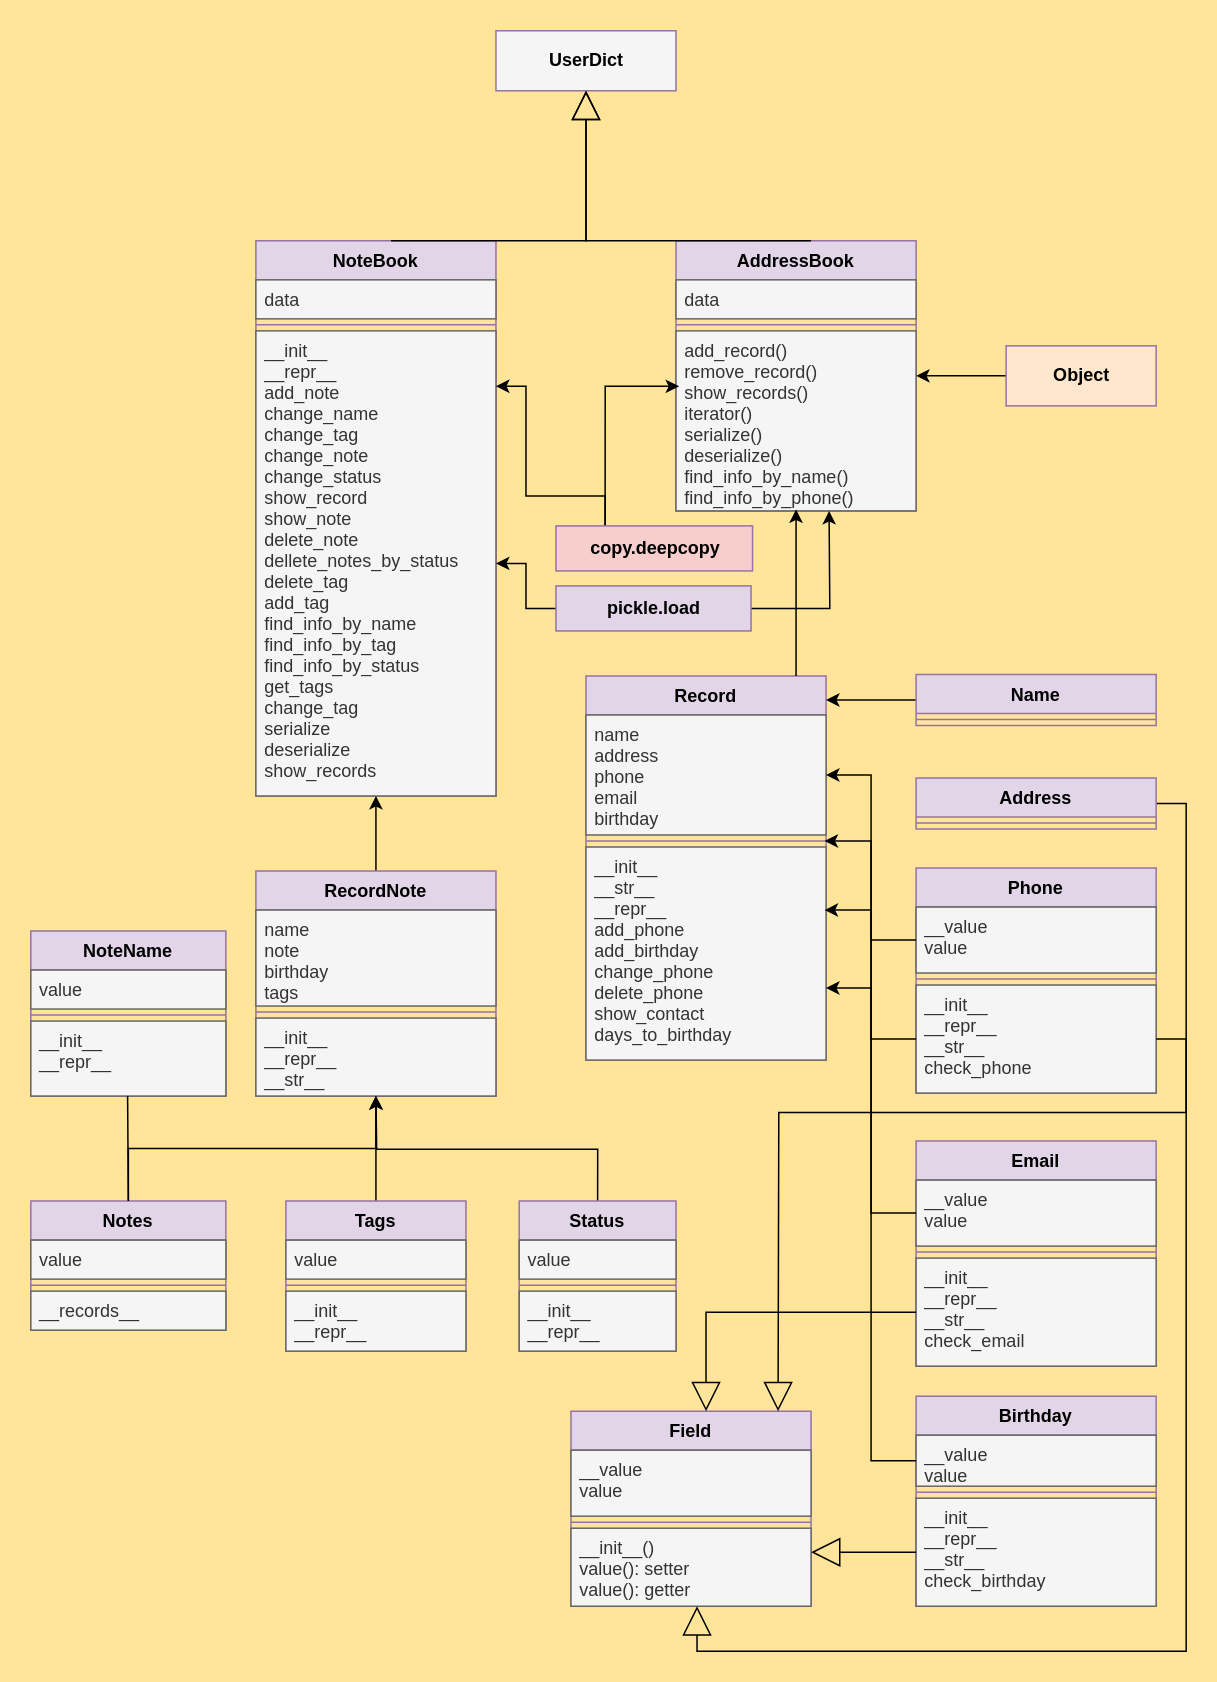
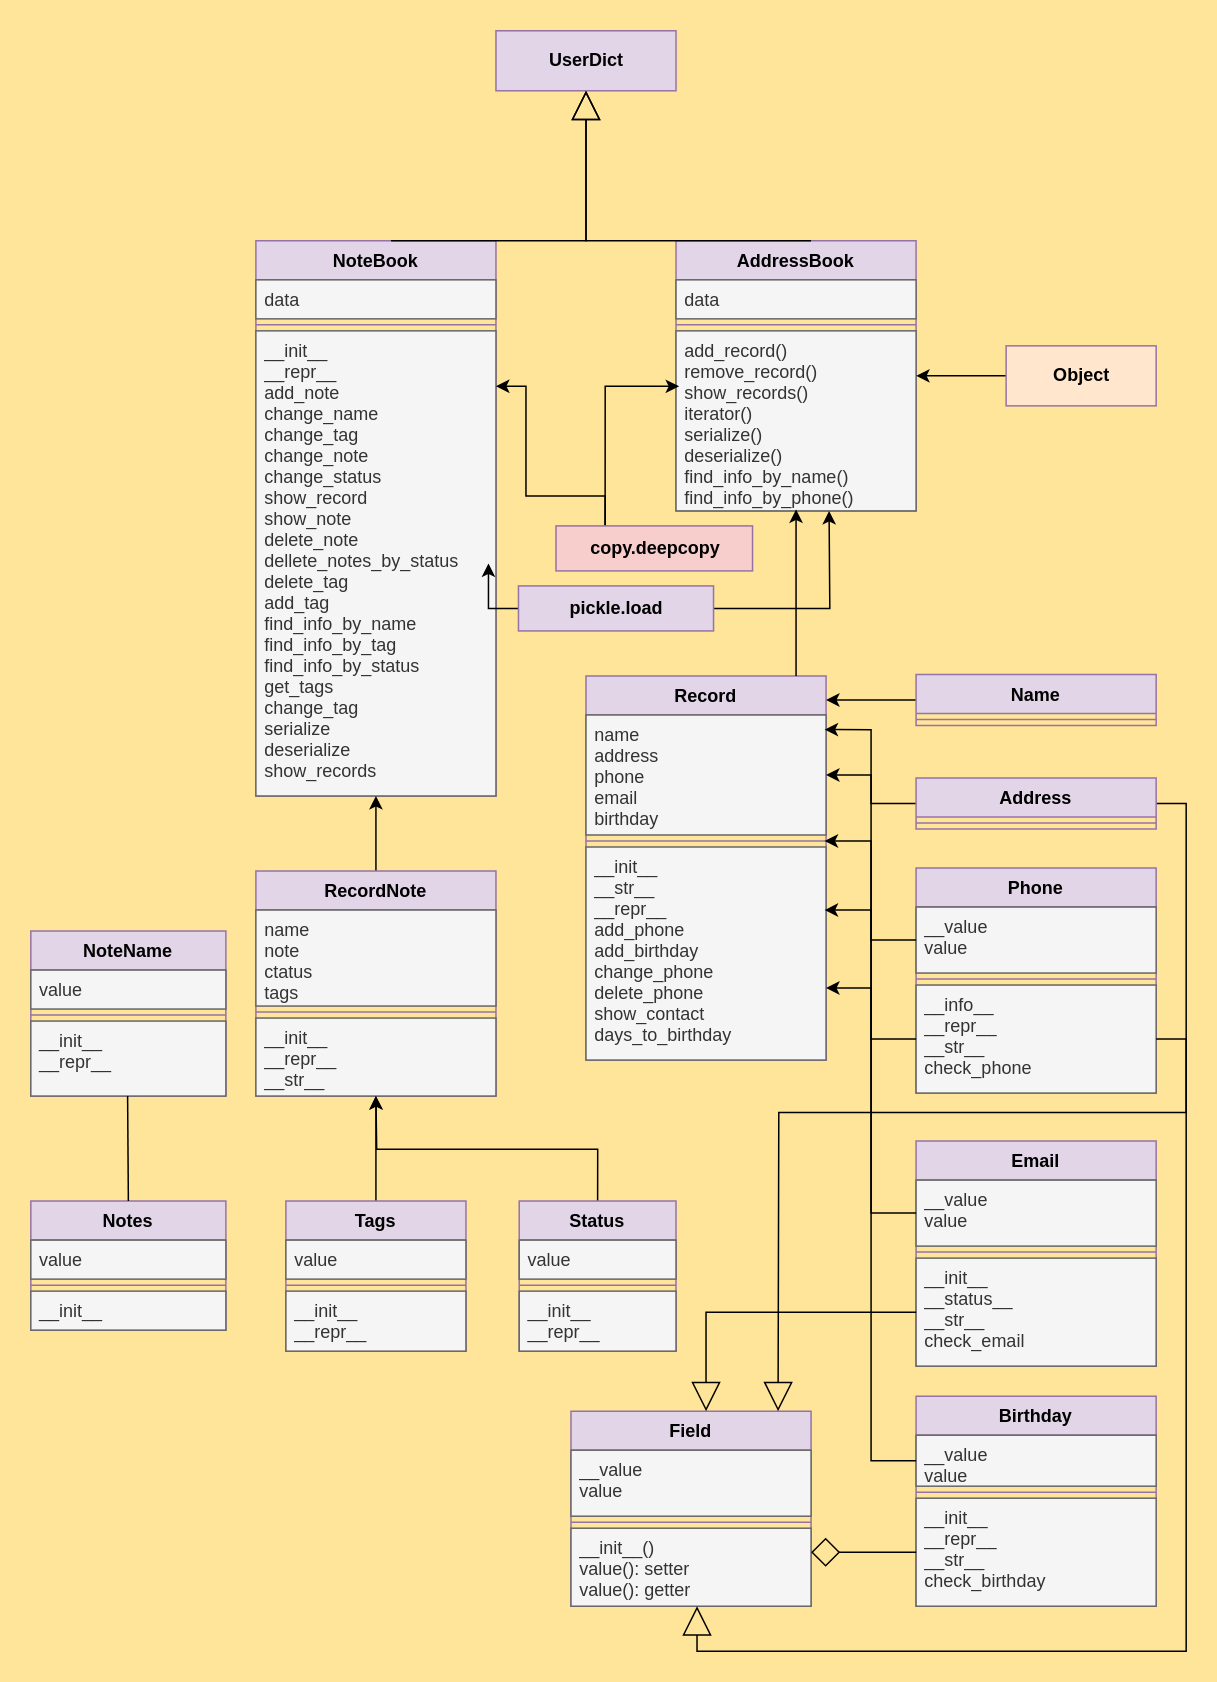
- <mxCell id="10" value="&lt;b&gt;UserDict&lt;/b&gt;" style="html=1;rounded=0;fontFamily=Helvetica;fillColor=#f5f5f5;strokeColor=#9673a6;" parent="1" vertex="1"><mxGeometry x="330" y="20" width="120" height="40" as="geometry" /></mxCell>
+ <mxCell id="10" value="&lt;b&gt;UserDict&lt;/b&gt;" style="html=1;rounded=0;fontFamily=Helvetica;fillColor=#e1d5e7;strokeColor=#9673a6;" parent="1" vertex="1"><mxGeometry x="330" y="20" width="120" height="40" as="geometry" /></mxCell>
- <mxCell id="55" value="&lt;b&gt;pickle.load&lt;/b&gt;" style="html=1;fillColor=#e1d5e7;strokeColor=#9673a6;" parent="1" vertex="1"><mxGeometry x="370" y="390" width="130" height="30" as="geometry" /></mxCell>
+ <mxCell id="55" value="&lt;b&gt;pickle.load&lt;/b&gt;" style="html=1;fillColor=#e1d5e7;strokeColor=#9673a6;" parent="1" vertex="1"><mxGeometry x="345" y="390" width="130" height="30" as="geometry" /></mxCell>
+ <mxCell id="25" style="edgeStyle=orthogonalEdgeStyle;rounded=0;orthogonalLoop=1;jettySize=auto;html=1;exitX=0;exitY=0.5;exitDx=0;exitDy=0;entryX=0.994;entryY=0.122;entryDx=0;entryDy=0;entryPerimeter=0;" parent="1" source="27" target="12" edge="1"><mxGeometry relative="1" as="geometry" /></mxCell>
- <mxCell id="58" value="name&#10;note&#10;birthday&#10;tags" style="text;align=left;verticalAlign=top;spacingLeft=4;spacingRight=4;overflow=hidden;rotatable=0;points=[[0,0.5],[1,0.5]];portConstraint=eastwest;fillColor=#f5f5f5;fontColor=#333333;strokeColor=#666666;" parent="57" vertex="1"><mxGeometry y="26" width="160" height="64" as="geometry" /></mxCell>
+ <mxCell id="58" value="name&#10;note&#10;ctatus&#10;tags" style="text;align=left;verticalAlign=top;spacingLeft=4;spacingRight=4;overflow=hidden;rotatable=0;points=[[0,0.5],[1,0.5]];portConstraint=eastwest;fillColor=#f5f5f5;fontColor=#333333;strokeColor=#666666;" parent="57" vertex="1"><mxGeometry y="26" width="160" height="64" as="geometry" /></mxCell>
- <mxCell id="32" value="__init__&#10;__repr__&#10;__str__&#10;check_phone" style="text;strokeColor=#666666;fillColor=#f5f5f5;align=left;verticalAlign=top;spacingLeft=4;spacingRight=4;overflow=hidden;rotatable=0;points=[[0,0.5],[1,0.5]];portConstraint=eastwest;fontColor=#333333;" parent="29" vertex="1"><mxGeometry y="78" width="160" height="72" as="geometry" /></mxCell>
+ <mxCell id="32" value="__info__&#10;__repr__&#10;__str__&#10;check_phone" style="text;strokeColor=#666666;fillColor=#f5f5f5;align=left;verticalAlign=top;spacingLeft=4;spacingRight=4;overflow=hidden;rotatable=0;points=[[0,0.5],[1,0.5]];portConstraint=eastwest;fontColor=#333333;" parent="29" vertex="1"><mxGeometry y="78" width="160" height="72" as="geometry" /></mxCell>
- <mxCell id="61" style="edgeStyle=orthogonalEdgeStyle;rounded=0;orthogonalLoop=1;jettySize=auto;html=1;exitX=0.5;exitY=0;exitDx=0;exitDy=0;entryX=0.5;entryY=1;entryDx=0;entryDy=0;entryPerimeter=0;endArrow=classic;endFill=1;endSize=6;" parent="1" source="62" target="60" edge="1"><mxGeometry relative="1" as="geometry" /></mxCell>
- <mxCell id="36" value="__init__&#10;__repr__&#10;__str__&#10;check_email" style="text;strokeColor=#666666;fillColor=#f5f5f5;align=left;verticalAlign=top;spacingLeft=4;spacingRight=4;overflow=hidden;rotatable=0;points=[[0,0.5],[1,0.5]];portConstraint=eastwest;fontColor=#333333;" parent="33" vertex="1"><mxGeometry y="78" width="160" height="72" as="geometry" /></mxCell>
+ <mxCell id="36" value="__init__&#10;__status__&#10;__str__&#10;check_email" style="text;strokeColor=#666666;fillColor=#f5f5f5;align=left;verticalAlign=top;spacingLeft=4;spacingRight=4;overflow=hidden;rotatable=0;points=[[0,0.5],[1,0.5]];portConstraint=eastwest;fontColor=#333333;" parent="33" vertex="1"><mxGeometry y="78" width="160" height="72" as="geometry" /></mxCell>
- <mxCell id="65" value="__records__" style="text;strokeColor=#666666;fillColor=#f5f5f5;align=left;verticalAlign=top;spacingLeft=4;spacingRight=4;overflow=hidden;rotatable=0;points=[[0,0.5],[1,0.5]];portConstraint=eastwest;fontColor=#333333;" parent="62" vertex="1"><mxGeometry y="60" width="130" height="26" as="geometry" /></mxCell>
+ <mxCell id="65" value="__init__" style="text;strokeColor=#666666;fillColor=#f5f5f5;align=left;verticalAlign=top;spacingLeft=4;spacingRight=4;overflow=hidden;rotatable=0;points=[[0,0.5],[1,0.5]];portConstraint=eastwest;fontColor=#333333;" parent="62" vertex="1"><mxGeometry y="60" width="130" height="26" as="geometry" /></mxCell>
- <mxCell id="52" style="edgeStyle=orthogonalEdgeStyle;rounded=0;orthogonalLoop=1;jettySize=auto;html=1;exitX=0;exitY=0.5;exitDx=0;exitDy=0;entryX=1;entryY=0.308;entryDx=0;entryDy=0;entryPerimeter=0;endArrow=block;endFill=0;endSize=17;" parent="1" source="40" target="18" edge="1"><mxGeometry relative="1" as="geometry" /></mxCell>
+ <mxCell id="52" style="edgeStyle=orthogonalEdgeStyle;rounded=0;orthogonalLoop=1;jettySize=auto;html=1;exitX=0;exitY=0.5;exitDx=0;exitDy=0;entryX=1;entryY=0.308;entryDx=0;entryDy=0;entryPerimeter=0;endArrow=diamond;endFill=0;endSize=17;" parent="1" source="40" target="18" edge="1"><mxGeometry relative="1" as="geometry" /></mxCell>
